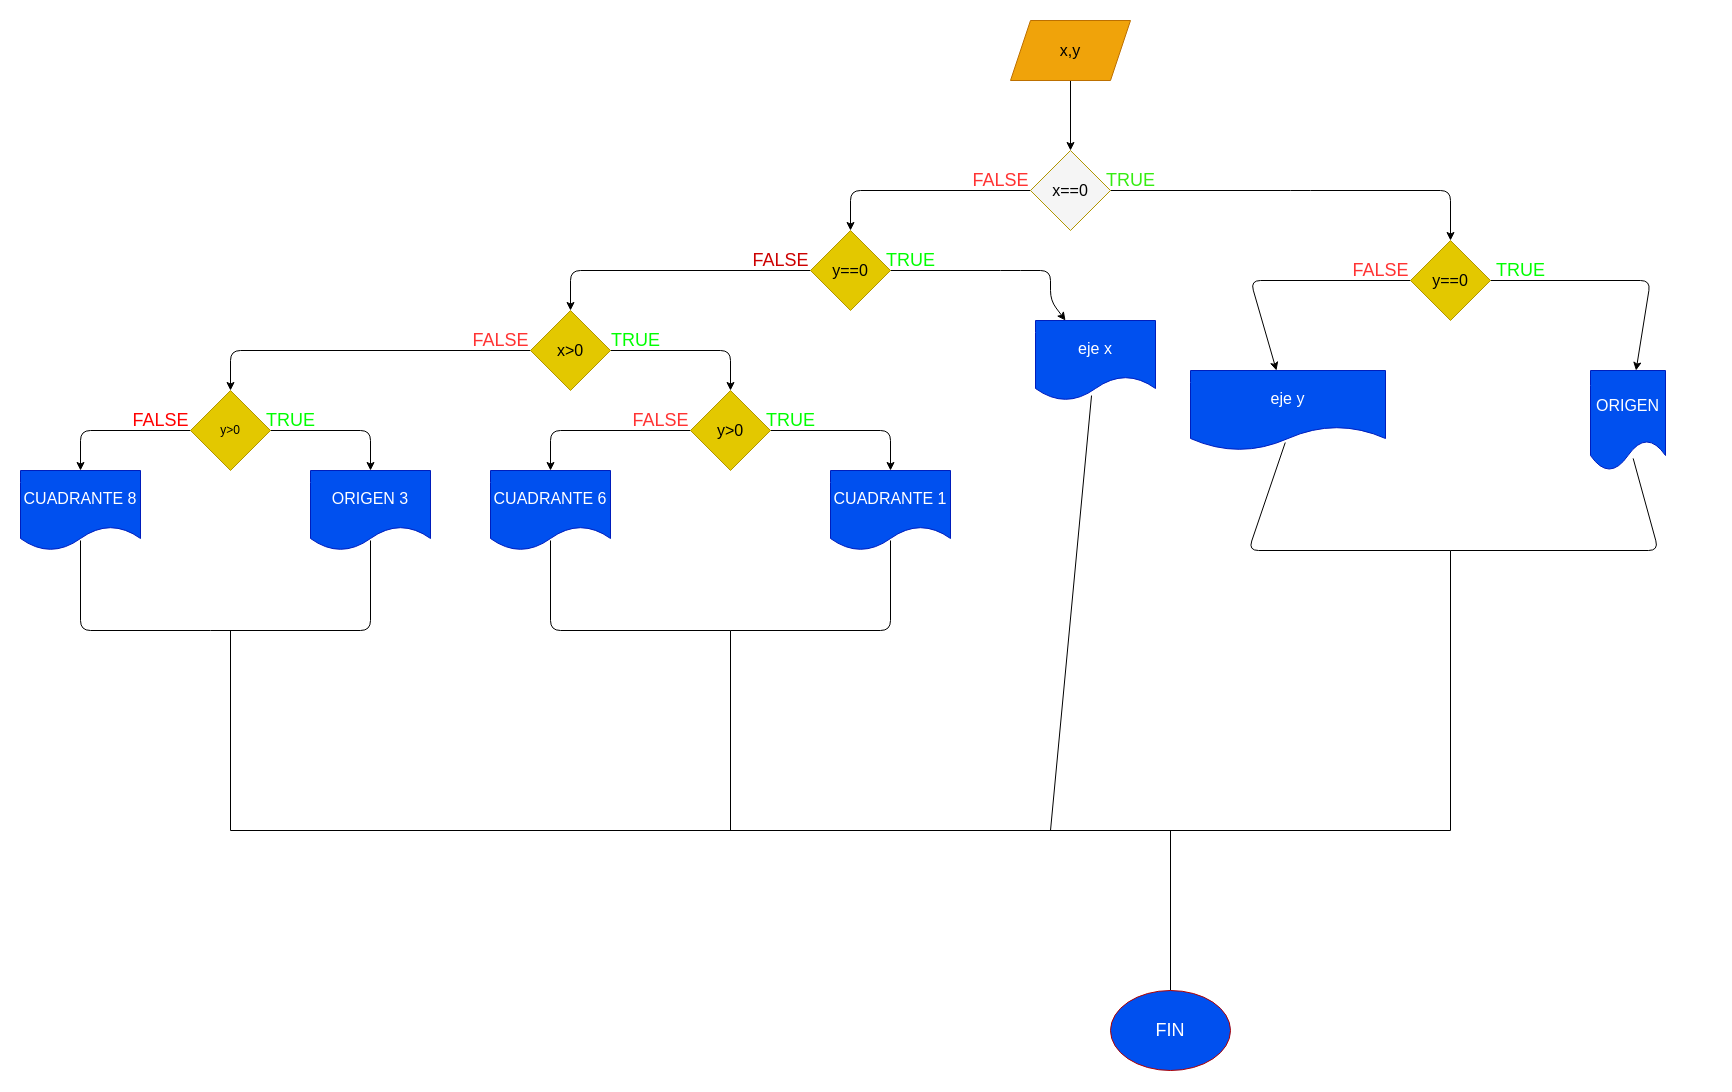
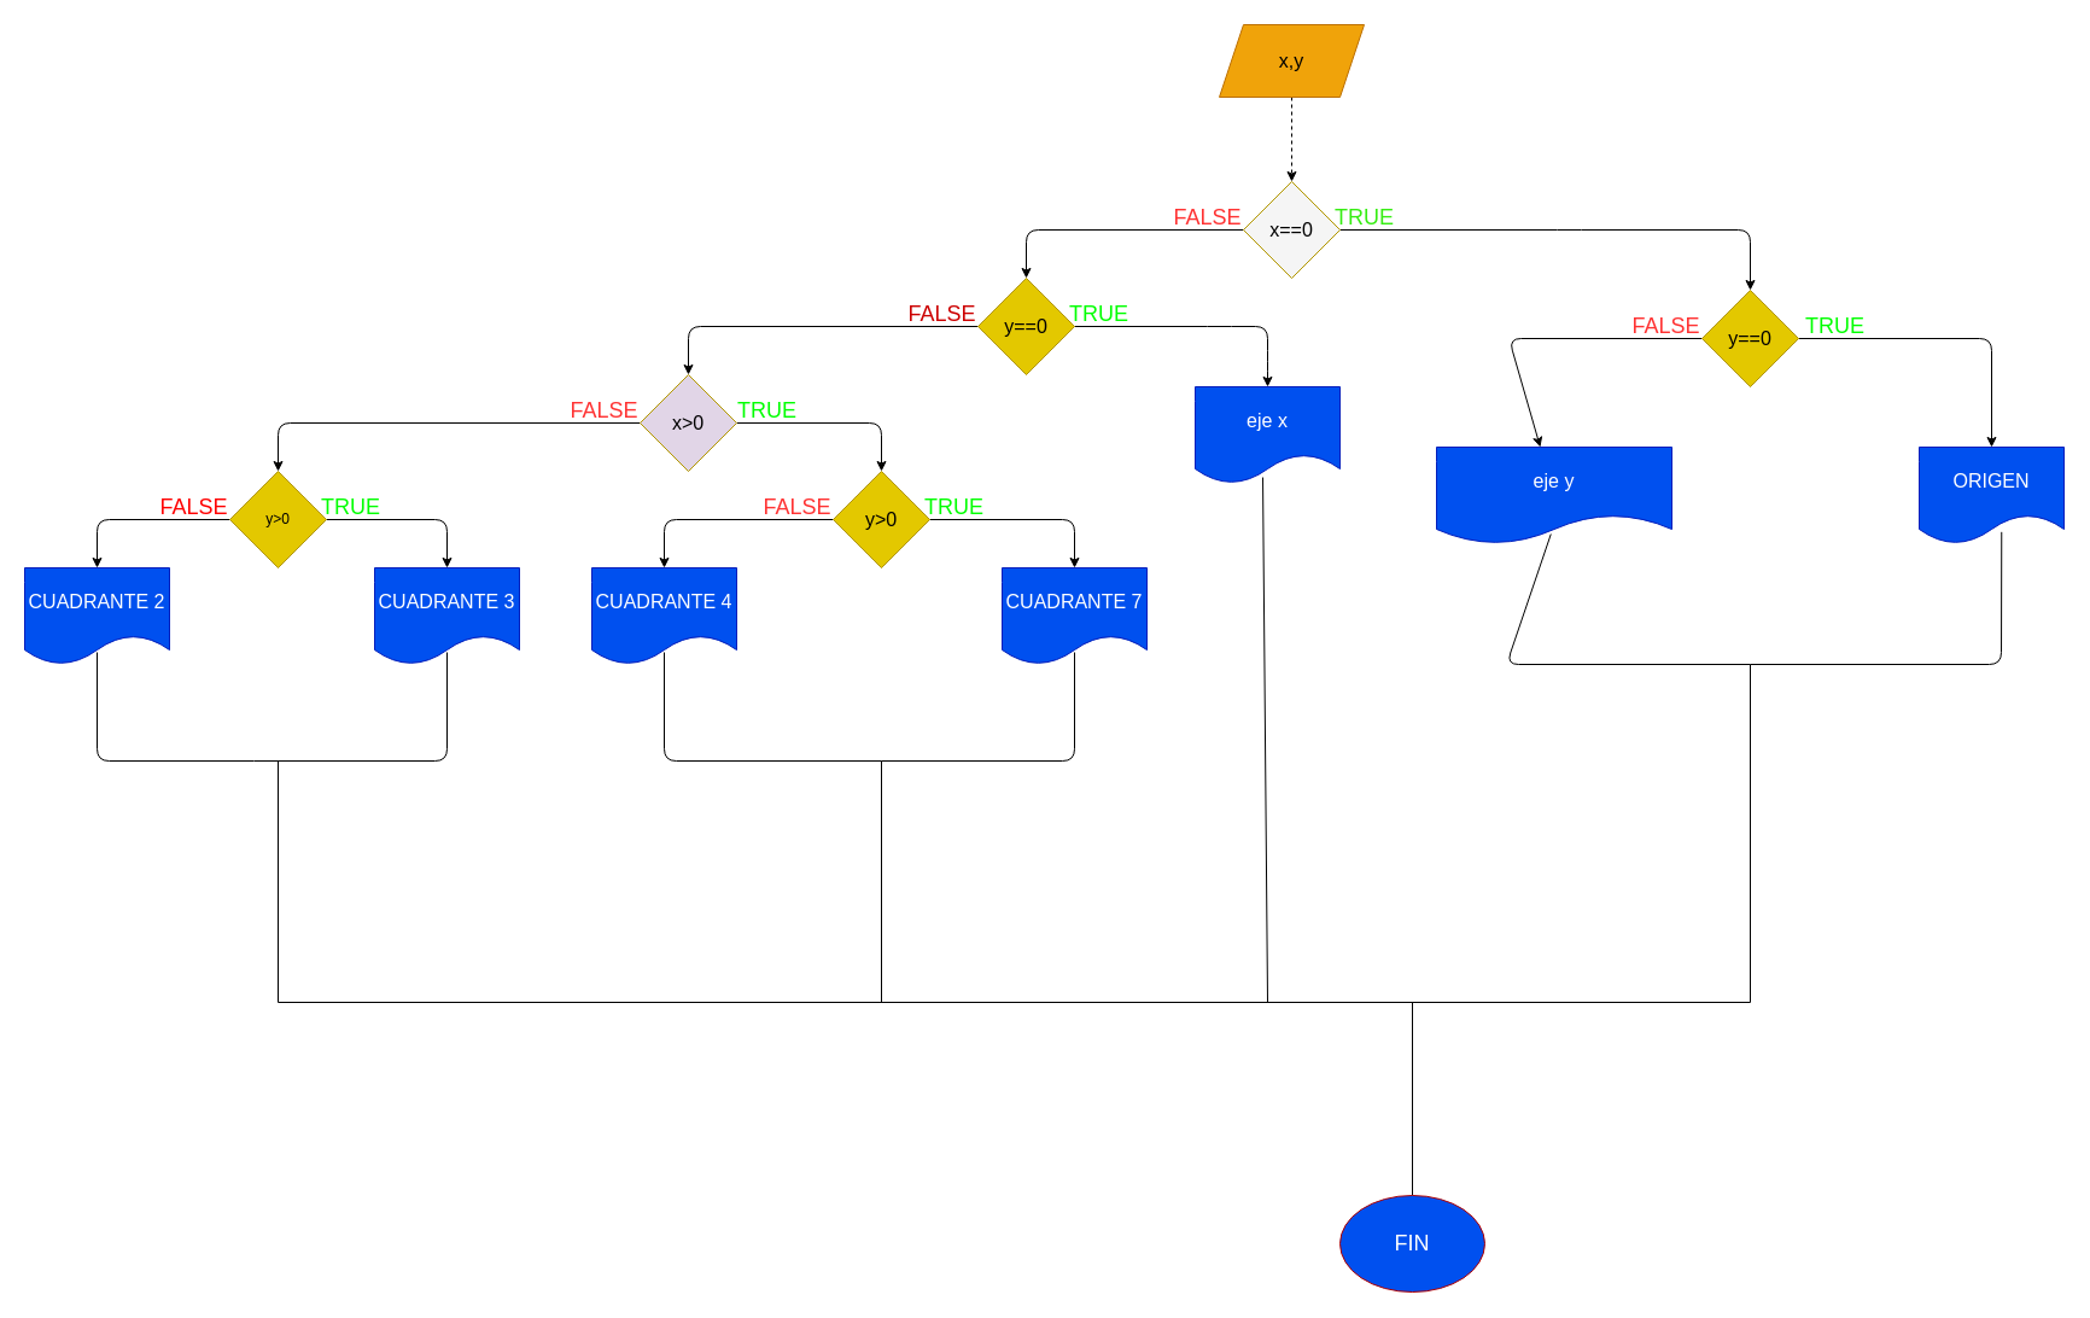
- <mxCell id="2" value="" style="edgeStyle=none;html=1;fontSize=18;" edge="1" parent="1" source="3" target="6"><mxGeometry relative="1" as="geometry" /></mxCell>
+ <mxCell id="2" value="" style="edgeStyle=none;html=1;fontSize=18;dashed=1;" edge="1" parent="1" source="3" target="6"><mxGeometry relative="1" as="geometry" /></mxCell>
- <mxCell id="15" value="&lt;font size=&quot;3&quot;&gt;x&amp;gt;0&lt;/font&gt;" style="rhombus;whiteSpace=wrap;html=1;fillColor=#e3c800;fontColor=#000000;strokeColor=#B09500;" vertex="1" parent="1"><mxGeometry x="530" y="310" width="80" height="80" as="geometry" /></mxCell>
+ <mxCell id="15" value="&lt;font size=&quot;3&quot;&gt;x&amp;gt;0&lt;/font&gt;" style="rhombus;whiteSpace=wrap;html=1;fillColor=#e1d5e7;fontColor=#000000;strokeColor=#B09500;" vertex="1" parent="1"><mxGeometry x="530" y="310" width="80" height="80" as="geometry" /></mxCell>
- <mxCell id="21" value="&lt;font size=&quot;3&quot;&gt;eje x&lt;/font&gt;" style="shape=document;whiteSpace=wrap;html=1;boundedLbl=1;fillColor=#0050ef;fontColor=#ffffff;strokeColor=#001DBC;" vertex="1" parent="1"><mxGeometry x="1035" y="320" width="120" height="80" as="geometry" /></mxCell>
+ <mxCell id="21" value="&lt;font size=&quot;3&quot;&gt;eje x&lt;/font&gt;" style="shape=document;whiteSpace=wrap;html=1;boundedLbl=1;fillColor=#0050ef;fontColor=#ffffff;strokeColor=#001DBC;" vertex="1" parent="1"><mxGeometry x="990" y="320" width="120" height="80" as="geometry" /></mxCell>
- <mxCell id="16" value="&lt;font size=&quot;3&quot;&gt;ORIGEN&lt;/font&gt;" style="shape=document;whiteSpace=wrap;html=1;boundedLbl=1;fillColor=#0050ef;fontColor=#ffffff;strokeColor=#001DBC;" vertex="1" parent="1"><mxGeometry x="1590" y="370" width="75" height="100" as="geometry" /></mxCell>
+ <mxCell id="16" value="&lt;font size=&quot;3&quot;&gt;ORIGEN&lt;/font&gt;" style="shape=document;whiteSpace=wrap;html=1;boundedLbl=1;fillColor=#0050ef;fontColor=#ffffff;strokeColor=#001DBC;" vertex="1" parent="1"><mxGeometry x="1590" y="370" width="120" height="80" as="geometry" /></mxCell>
- <mxCell id="28" value="&lt;font size=&quot;3&quot;&gt;CUADRANTE 8&lt;/font&gt;" style="shape=document;whiteSpace=wrap;html=1;boundedLbl=1;fillColor=#0050ef;fontColor=#ffffff;strokeColor=#001DBC;" vertex="1" parent="1"><mxGeometry x="20" y="470" width="120" height="80" as="geometry" /></mxCell>
+ <mxCell id="28" value="&lt;font size=&quot;3&quot;&gt;CUADRANTE 2&lt;/font&gt;" style="shape=document;whiteSpace=wrap;html=1;boundedLbl=1;fillColor=#0050ef;fontColor=#ffffff;strokeColor=#001DBC;" vertex="1" parent="1"><mxGeometry x="20" y="470" width="120" height="80" as="geometry" /></mxCell>
- <mxCell id="27" value="&lt;font size=&quot;3&quot;&gt;ORIGEN 3&lt;/font&gt;" style="shape=document;whiteSpace=wrap;html=1;boundedLbl=1;fillColor=#0050ef;fontColor=#ffffff;strokeColor=#001DBC;" vertex="1" parent="1"><mxGeometry x="310" y="470" width="120" height="80" as="geometry" /></mxCell>
+ <mxCell id="27" value="&lt;font size=&quot;3&quot;&gt;CUADRANTE 3&lt;/font&gt;" style="shape=document;whiteSpace=wrap;html=1;boundedLbl=1;fillColor=#0050ef;fontColor=#ffffff;strokeColor=#001DBC;" vertex="1" parent="1"><mxGeometry x="310" y="470" width="120" height="80" as="geometry" /></mxCell>
- <mxCell id="26" value="&lt;font size=&quot;3&quot;&gt;CUADRANTE 6&lt;/font&gt;" style="shape=document;whiteSpace=wrap;html=1;boundedLbl=1;fillColor=#0050ef;fontColor=#ffffff;strokeColor=#001DBC;" vertex="1" parent="1"><mxGeometry x="490" y="470" width="120" height="80" as="geometry" /></mxCell>
+ <mxCell id="26" value="&lt;font size=&quot;3&quot;&gt;CUADRANTE 4&lt;/font&gt;" style="shape=document;whiteSpace=wrap;html=1;boundedLbl=1;fillColor=#0050ef;fontColor=#ffffff;strokeColor=#001DBC;" vertex="1" parent="1"><mxGeometry x="490" y="470" width="120" height="80" as="geometry" /></mxCell>
- <mxCell id="25" value="&lt;font size=&quot;3&quot;&gt;CUADRANTE 1&lt;/font&gt;" style="shape=document;whiteSpace=wrap;html=1;boundedLbl=1;fillColor=#0050ef;fontColor=#ffffff;strokeColor=#001DBC;" vertex="1" parent="1"><mxGeometry x="830" y="470" width="120" height="80" as="geometry" /></mxCell>
+ <mxCell id="25" value="&lt;font size=&quot;3&quot;&gt;CUADRANTE 7&lt;/font&gt;" style="shape=document;whiteSpace=wrap;html=1;boundedLbl=1;fillColor=#0050ef;fontColor=#ffffff;strokeColor=#001DBC;" vertex="1" parent="1"><mxGeometry x="830" y="470" width="120" height="80" as="geometry" /></mxCell>
